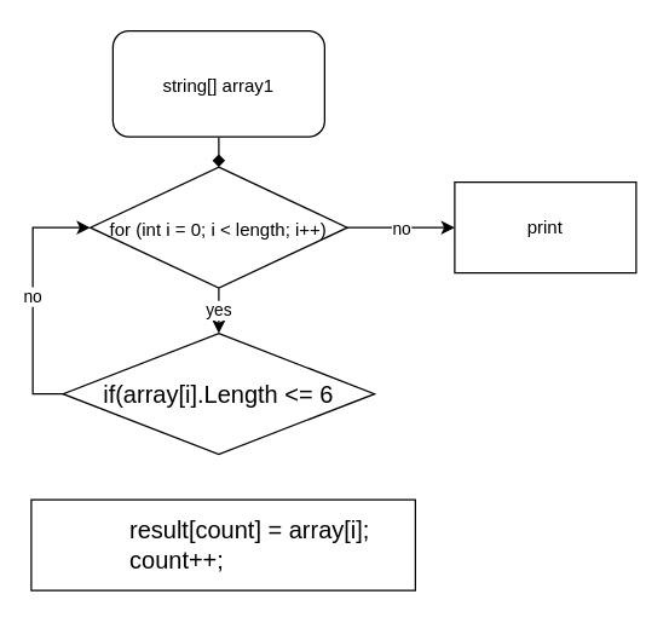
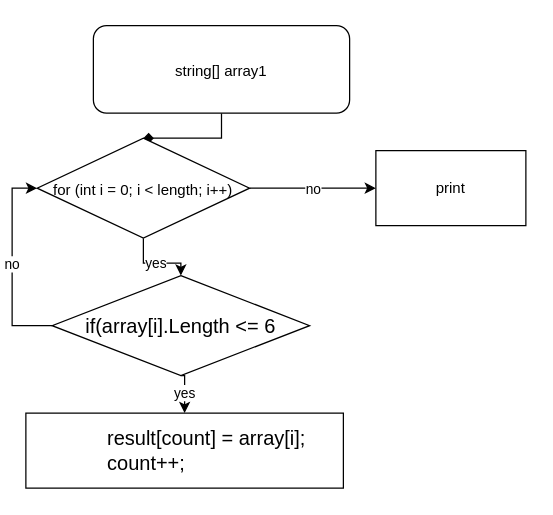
- <mxCell id="3" value="string[] array1&lt;span style=&quot;font-size: medium; text-align: start;&quot;&gt;&lt;/span&gt;" style="rounded=1;whiteSpace=wrap;html=1;" vertex="1" parent="1"><mxGeometry x="74" y="20" width="140" height="70" as="geometry" /></mxCell>
+ <mxCell id="3" value="string[] array1&lt;span style=&quot;font-size: medium; text-align: start;&quot;&gt;&lt;/span&gt;" style="rounded=1;whiteSpace=wrap;html=1;" vertex="1" parent="1"><mxGeometry x="74" y="20" width="205" height="70" as="geometry" /></mxCell>
- <mxCell id="9" value="for (int i = 0; i &amp;lt; length; i++)&lt;span style=&quot;font-size: medium; text-align: start;&quot;&gt;&lt;/span&gt;" style="rhombus;whiteSpace=wrap;html=1;" vertex="1" parent="1"><mxGeometry x="59" y="110" width="170" height="80" as="geometry" /></mxCell>
+ <mxCell id="9" value="for (int i = 0; i &amp;lt; length; i++)&lt;span style=&quot;font-size: medium; text-align: start;&quot;&gt;&lt;/span&gt;" style="rhombus;whiteSpace=wrap;html=1;" vertex="1" parent="1"><mxGeometry x="29" y="110" width="170" height="80" as="geometry" /></mxCell>
+ <mxCell id="4" value="yes" style="edgeStyle=orthogonalEdgeStyle;rounded=0;orthogonalLoop=1;jettySize=auto;html=1;exitX=0.5;exitY=1;exitDx=0;exitDy=0;entryX=0.5;entryY=0;entryDx=0;entryDy=0;" edge="1" parent="1" source="6" target="10"><mxGeometry relative="1" as="geometry" /></mxCell>
